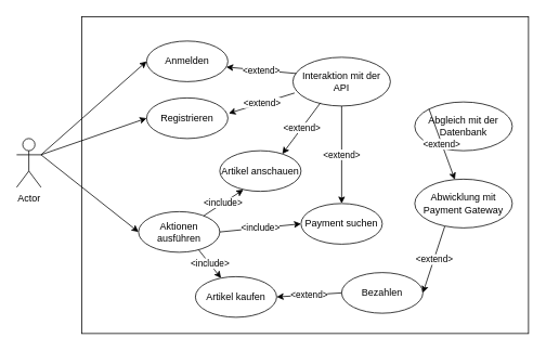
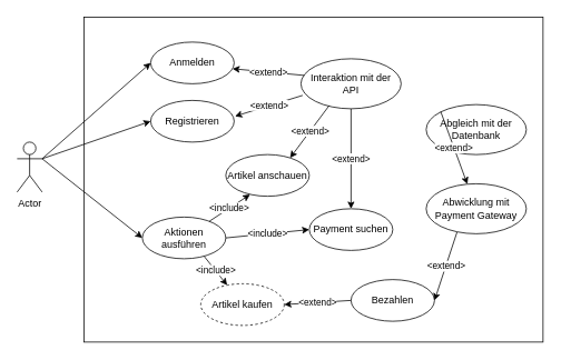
- <mxCell id="10" value="Artikel kaufen" style="ellipse;whiteSpace=wrap;html=1;" vertex="1" parent="1"><mxGeometry x="240" y="340" width="100" height="50" as="geometry" /></mxCell>
+ <mxCell id="10" value="Artikel kaufen" style="ellipse;whiteSpace=wrap;html=1;dashed=1;" vertex="1" parent="1"><mxGeometry x="240" y="340" width="100" height="50" as="geometry" /></mxCell>
